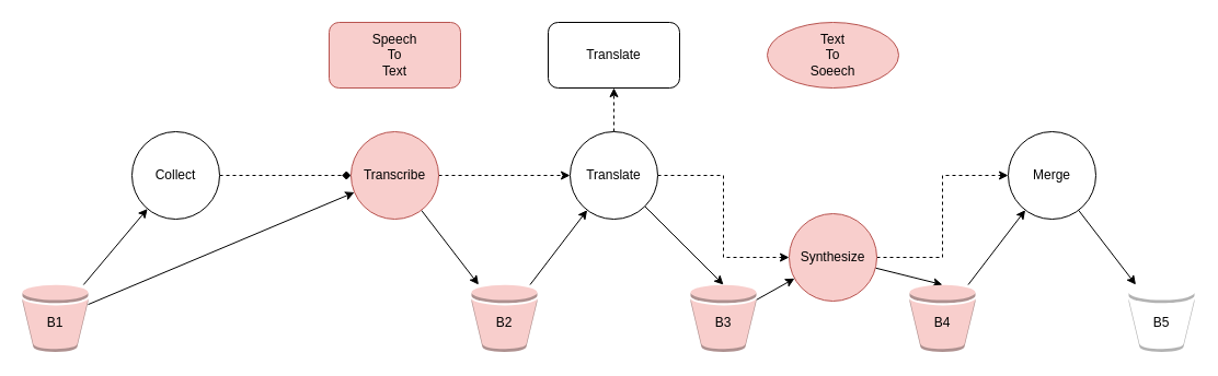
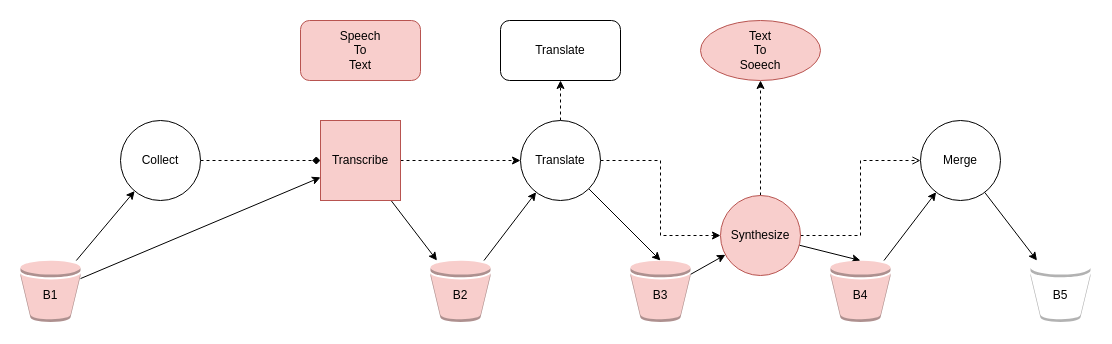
+ <mxCell id="13" style="edgeStyle=orthogonalEdgeStyle;rounded=0;orthogonalLoop=1;jettySize=auto;html=1;dashed=1;" edge="1" parent="1" source="14" target="33"><mxGeometry relative="1" as="geometry" /></mxCell>
- <mxCell id="6" value="Transcribe" style="ellipse;whiteSpace=wrap;html=1;aspect=fixed;fillColor=#f8cecc;strokeColor=#b85450;" vertex="1" parent="1"><mxGeometry x="320" y="120" width="80" height="80" as="geometry" /></mxCell>
+ <mxCell id="6" value="Transcribe" style="whiteSpace=wrap;html=1;aspect=fixed;fillColor=#f8cecc;strokeColor=#b85450;rounded=0;" vertex="1" parent="1"><mxGeometry x="320" y="120" width="80" height="80" as="geometry" /></mxCell>
- <mxCell id="12" style="edgeStyle=orthogonalEdgeStyle;rounded=0;orthogonalLoop=1;jettySize=auto;html=1;dashed=1;" edge="1" parent="1" source="14" target="16"><mxGeometry relative="1" as="geometry" /></mxCell>
+ <mxCell id="12" style="edgeStyle=orthogonalEdgeStyle;rounded=0;orthogonalLoop=1;jettySize=auto;html=1;dashed=1;endArrow=open;" edge="1" parent="1" source="14" target="16"><mxGeometry relative="1" as="geometry" /></mxCell>
